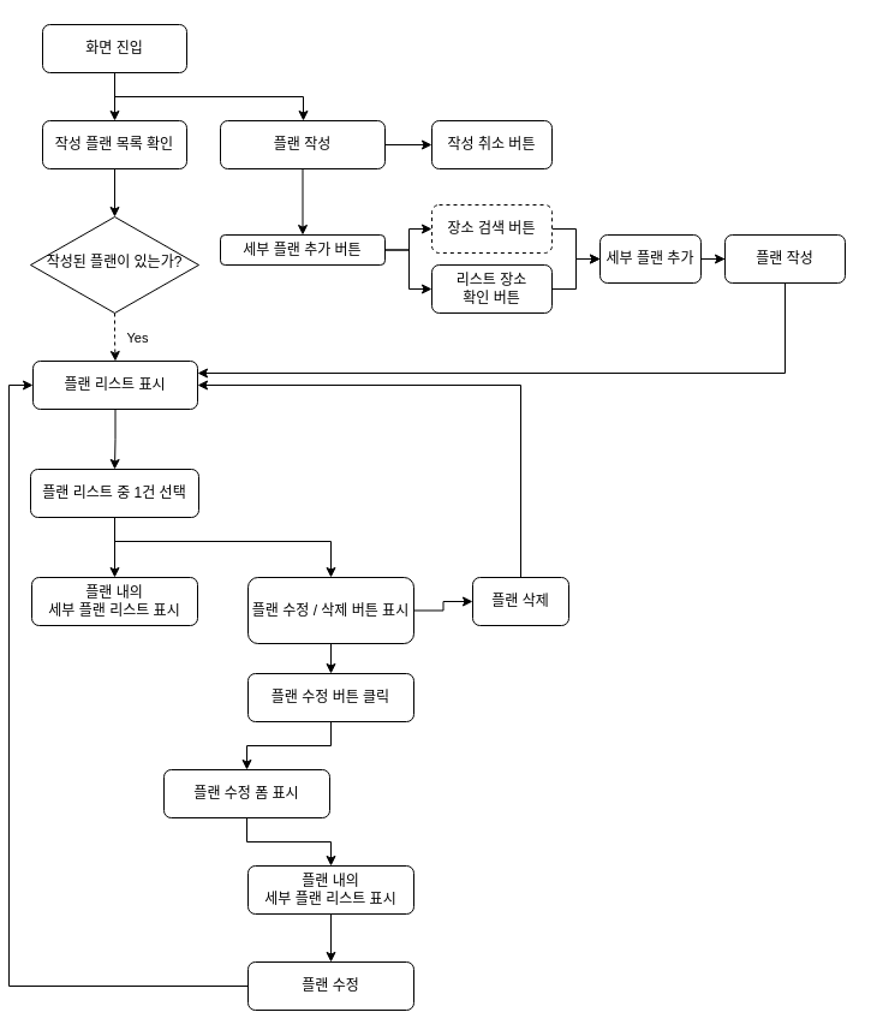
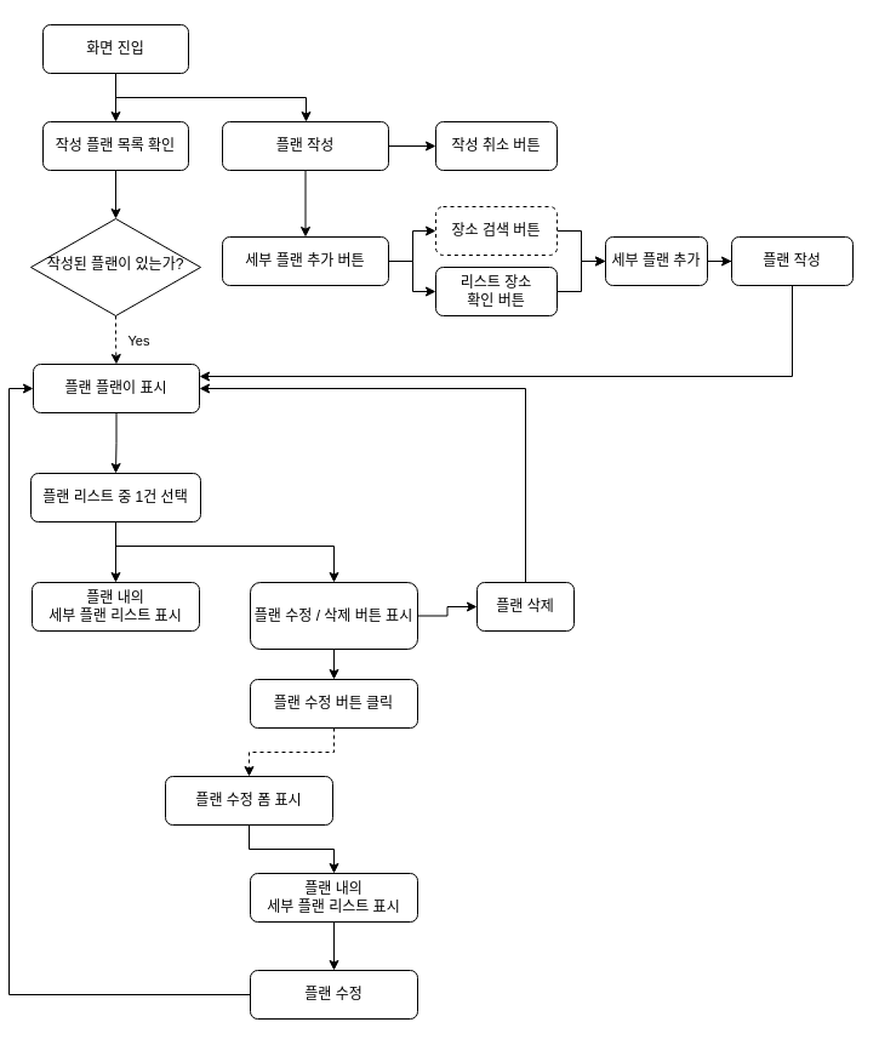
- <mxCell id="34" value="세부 플랜 추가 버튼" style="rounded=1;whiteSpace=wrap;html=1;fontSize=12;glass=0;strokeWidth=1;shadow=0;" vertex="1" parent="1"><mxGeometry x="178" y="195" width="137" height="25" as="geometry" /></mxCell>
+ <mxCell id="34" value="세부 플랜 추가 버튼" style="rounded=1;whiteSpace=wrap;html=1;fontSize=12;glass=0;strokeWidth=1;shadow=0;" vertex="1" parent="1"><mxGeometry x="178" y="195" width="137" height="40" as="geometry" /></mxCell>
- <mxCell id="21" value="플랜 리스트 표시" style="rounded=1;whiteSpace=wrap;html=1;fontSize=12;glass=0;strokeWidth=1;shadow=0;" vertex="1" parent="1"><mxGeometry x="22" y="300" width="137" height="40" as="geometry" /></mxCell>
+ <mxCell id="21" value="플랜 플랜이 표시" style="rounded=1;whiteSpace=wrap;html=1;fontSize=12;glass=0;strokeWidth=1;shadow=0;" vertex="1" parent="1"><mxGeometry x="22" y="300" width="137" height="40" as="geometry" /></mxCell>
- <mxCell id="24" style="edgeStyle=orthogonalEdgeStyle;rounded=0;orthogonalLoop=1;jettySize=auto;html=1;" edge="1" parent="1" source="25" target="27"><mxGeometry relative="1" as="geometry" /></mxCell>
+ <mxCell id="24" style="edgeStyle=orthogonalEdgeStyle;rounded=0;orthogonalLoop=1;jettySize=auto;html=1;dashed=1;" edge="1" parent="1" source="25" target="27"><mxGeometry relative="1" as="geometry" /></mxCell>
